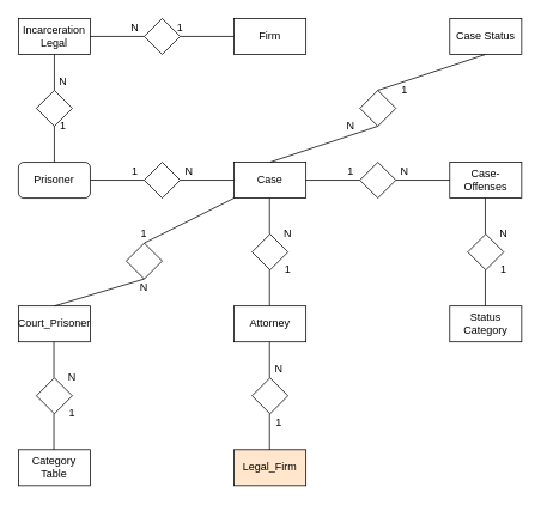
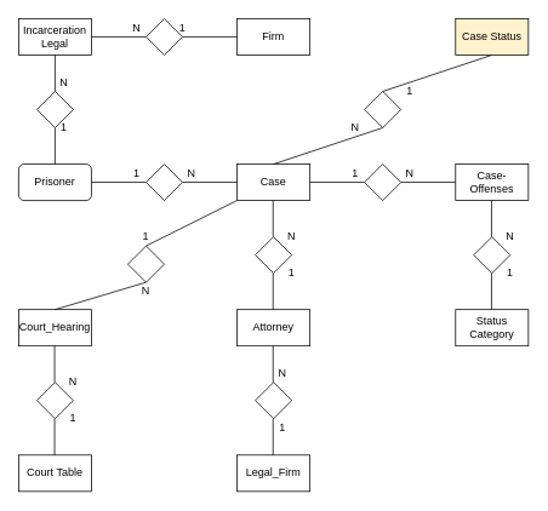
- <mxCell id="59" value="Case Status" style="rounded=0;whiteSpace=wrap;html=1;" vertex="1" parent="1"><mxGeometry x="500" y="20" width="80" height="40" as="geometry" /></mxCell>
+ <mxCell id="59" value="Case Status" style="rounded=0;whiteSpace=wrap;html=1;fillColor=#fff2cc;" vertex="1" parent="1"><mxGeometry x="500" y="20" width="80" height="40" as="geometry" /></mxCell>
- <mxCell id="7" value="Court_Prisoner" style="rounded=0;whiteSpace=wrap;html=1;" parent="1" vertex="1"><mxGeometry x="20" y="340" width="80" height="40" as="geometry" /></mxCell>
+ <mxCell id="7" value="Court_Hearing" style="rounded=0;whiteSpace=wrap;html=1;" parent="1" vertex="1"><mxGeometry x="20" y="340" width="80" height="40" as="geometry" /></mxCell>
- <mxCell id="37" value="Category Table" style="rounded=0;whiteSpace=wrap;html=1;" parent="1" vertex="1"><mxGeometry x="20" y="500" width="80" height="40" as="geometry" /></mxCell>
+ <mxCell id="37" value="Court Table" style="rounded=0;whiteSpace=wrap;html=1;" parent="1" vertex="1"><mxGeometry x="20" y="500" width="80" height="40" as="geometry" /></mxCell>
- <mxCell id="6" value="Legal_Firm" style="rounded=0;whiteSpace=wrap;html=1;fillColor=#ffe6cc;" parent="1" vertex="1"><mxGeometry x="260" y="500" width="80" height="40" as="geometry" /></mxCell>
+ <mxCell id="6" value="Legal_Firm" style="rounded=0;whiteSpace=wrap;html=1;" parent="1" vertex="1"><mxGeometry x="260" y="500" width="80" height="40" as="geometry" /></mxCell>
